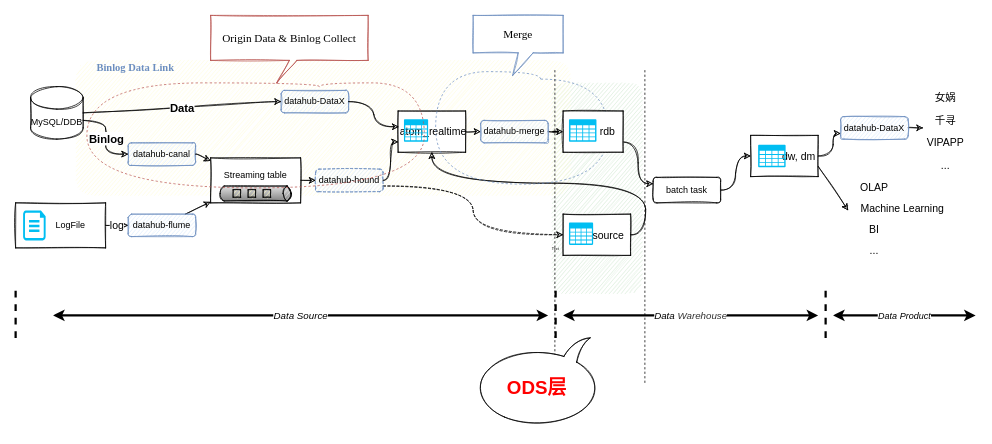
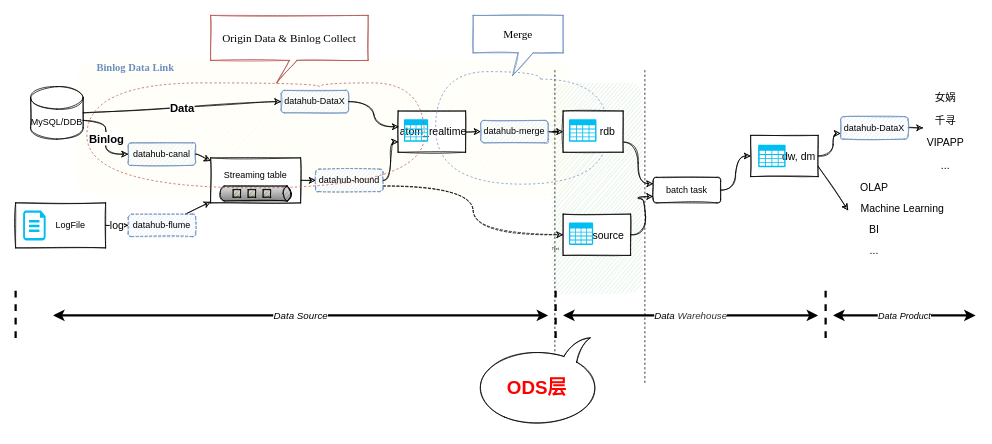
- <mxCell id="27" value="datahub-flume" style="rounded=1;whiteSpace=wrap;html=1;sketch=1;fillColor=#dae8fc;strokeColor=#6c8ebf;" vertex="1" parent="1"><mxGeometry x="170" y="285" width="90" height="30" as="geometry" /></mxCell>
+ <mxCell id="27" value="datahub-flume" style="rounded=1;whiteSpace=wrap;html=1;sketch=1;fillColor=#dae8fc;strokeColor=#6c8ebf;dashed=1;" vertex="1" parent="1"><mxGeometry x="170" y="285" width="90" height="30" as="geometry" /></mxCell>
- <mxCell id="37" style="edgeStyle=orthogonalEdgeStyle;curved=1;rounded=0;sketch=1;orthogonalLoop=1;jettySize=auto;html=1;exitX=1;exitY=0.5;exitDx=0;exitDy=0;" edge="1" parent="1" source="64" target="32"><mxGeometry relative="1" as="geometry" /></mxCell>
+ <mxCell id="37" style="edgeStyle=orthogonalEdgeStyle;curved=1;rounded=0;sketch=1;orthogonalLoop=1;jettySize=auto;html=1;exitX=1;exitY=0.5;exitDx=0;exitDy=0;entryX=0;entryY=0.75;entryDx=0;entryDy=0;" edge="1" parent="1" source="64" target="35"><mxGeometry relative="1" as="geometry" /></mxCell>
